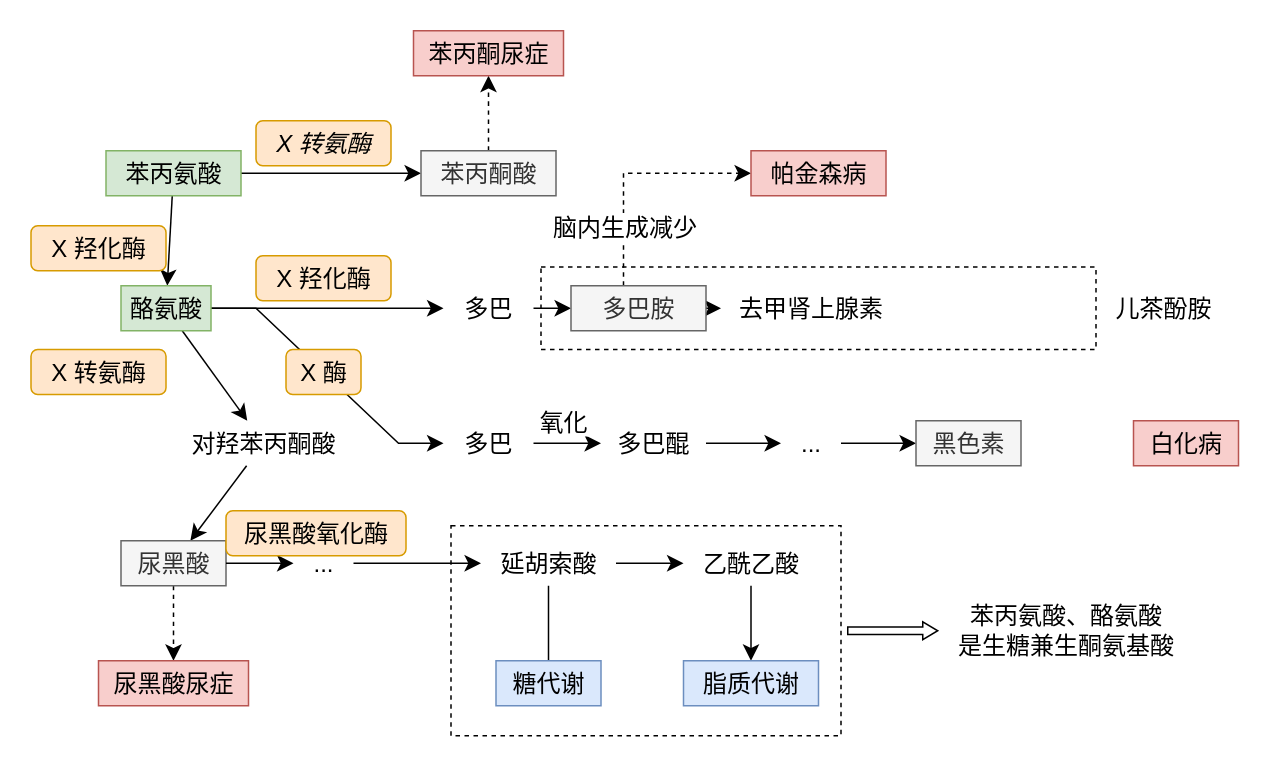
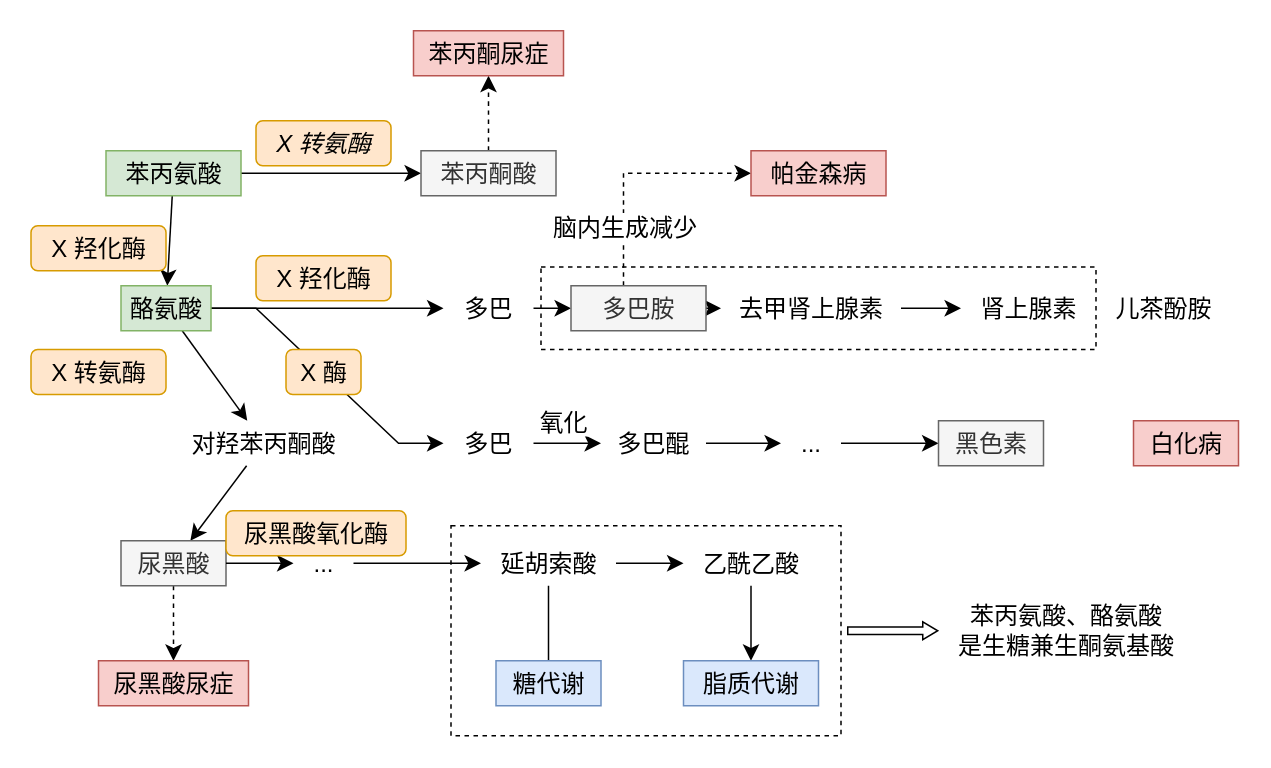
+ <mxCell id="24" value="" style="edgeStyle=none;curved=1;rounded=0;orthogonalLoop=1;jettySize=auto;html=1;fontSize=12;startSize=8;endSize=8;" parent="1" source="25" target="26" edge="1"><mxGeometry relative="1" as="geometry" /></mxCell>
+ <mxCell id="26" value="肾上腺素" style="text;html=1;align=center;verticalAlign=middle;resizable=0;points=[];autosize=1;fontSize=16;" parent="1" vertex="1"><mxGeometry x="640" y="190" width="90" height="30" as="geometry" /></mxCell>
- <mxCell id="33" value="黑色素" style="text;html=1;align=center;verticalAlign=middle;resizable=0;points=[];autosize=1;strokeColor=#666666;fillColor=#f5f5f5;fontSize=16;fontColor=#333333;" parent="1" vertex="1"><mxGeometry x="610" y="280" width="70" height="30" as="geometry" /></mxCell>
+ <mxCell id="33" value="黑色素" style="text;html=1;align=center;verticalAlign=middle;resizable=0;points=[];autosize=1;strokeColor=#666666;fillColor=#f5f5f5;fontSize=16;fontColor=#333333;" parent="1" vertex="1"><mxGeometry x="625" y="280" width="70" height="30" as="geometry" /></mxCell>
